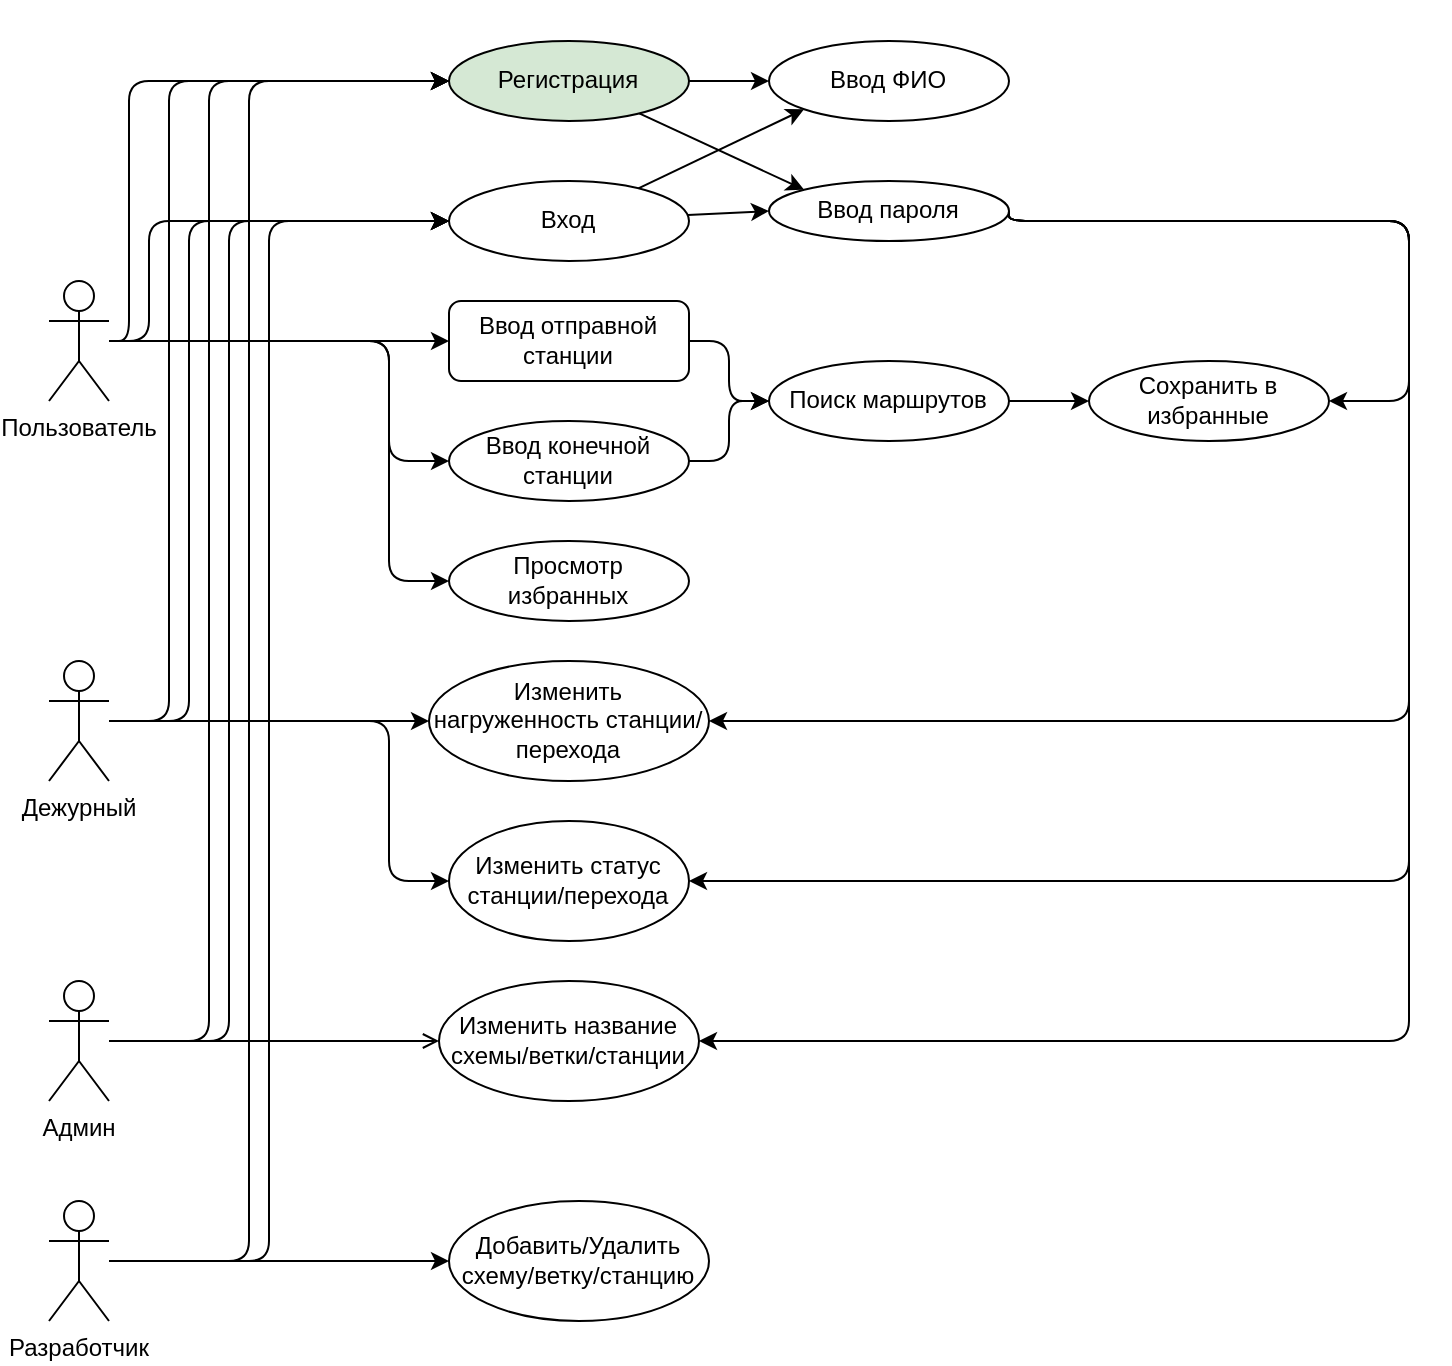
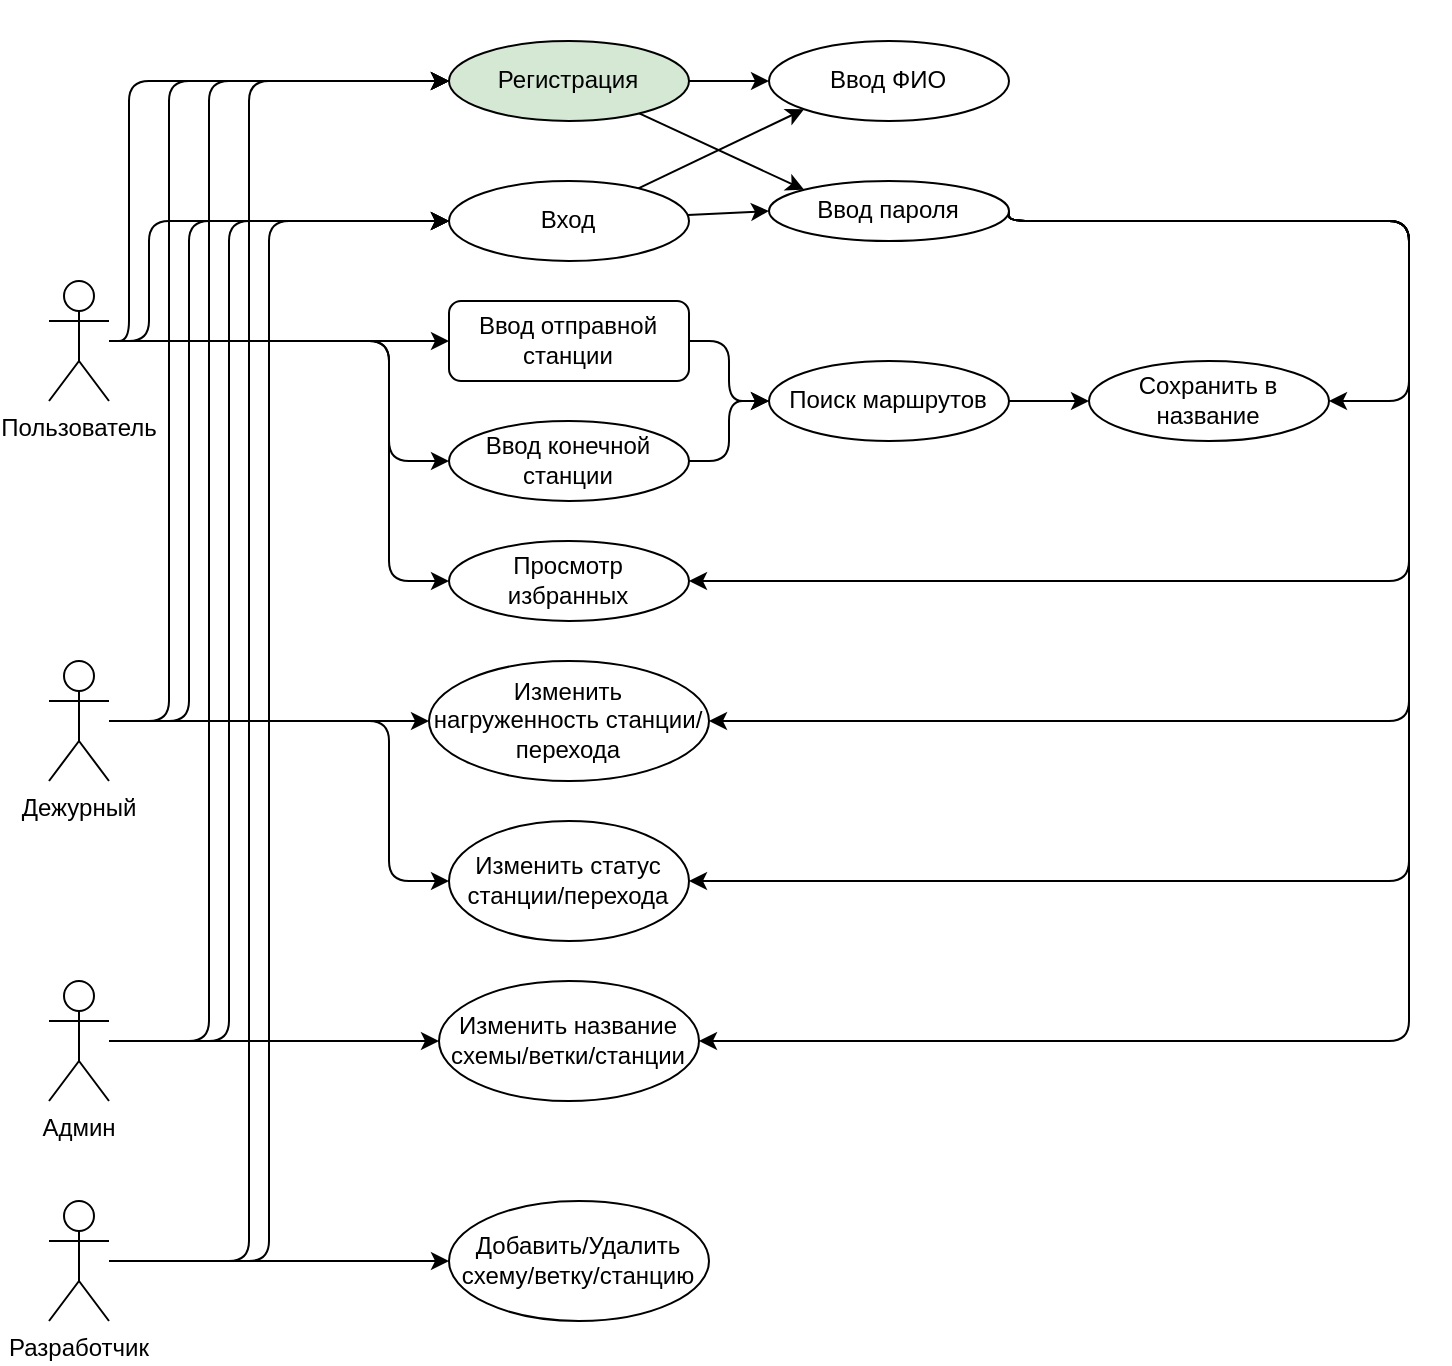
- <mxCell id="38" value="Сохранить в избранные" style="ellipse;whiteSpace=wrap;html=1;" parent="1" vertex="1"><mxGeometry x="540" y="180" width="120" height="40" as="geometry" /></mxCell>
+ <mxCell id="38" value="Сохранить в название" style="ellipse;whiteSpace=wrap;html=1;" parent="1" vertex="1"><mxGeometry x="540" y="180" width="120" height="40" as="geometry" /></mxCell>
+ <mxCell id="30" style="edgeStyle=orthogonalEdgeStyle;html=1;exitX=1;exitY=0.5;exitDx=0;exitDy=0;entryX=1;entryY=0.5;entryDx=0;entryDy=0;" edge="1" parent="1" source="33" target="43"><mxGeometry relative="1" as="geometry"><Array as="points"><mxPoint x="700" y="110" /><mxPoint x="700" y="290" /></Array></mxGeometry></mxCell>
- <mxCell id="19" style="edgeStyle=none;html=1;entryX=0;entryY=0.5;entryDx=0;entryDy=0;endArrow=open;" parent="1" source="20" target="40" edge="1"><mxGeometry relative="1" as="geometry" /></mxCell>
+ <mxCell id="19" style="edgeStyle=none;html=1;entryX=0;entryY=0.5;entryDx=0;entryDy=0;" parent="1" source="20" target="40" edge="1"><mxGeometry relative="1" as="geometry" /></mxCell>
